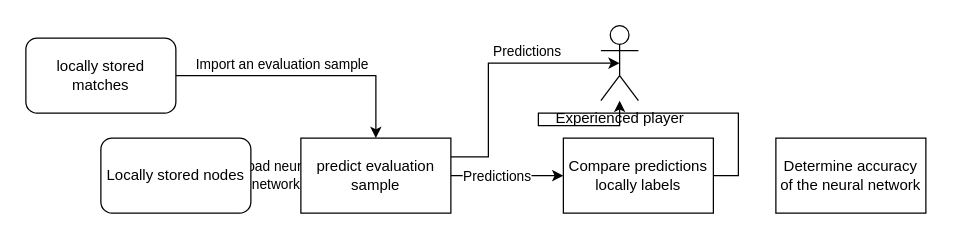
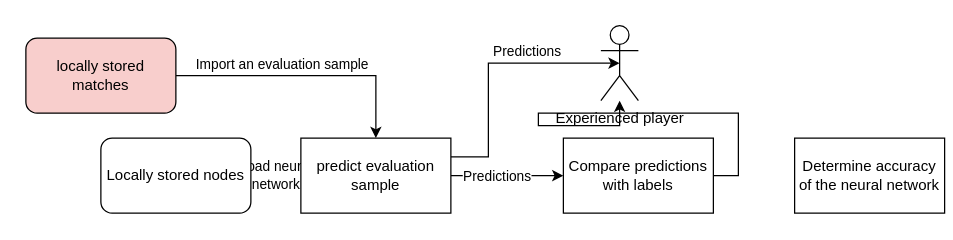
- <mxCell id="11" value="locally stored matches" style="rounded=1;whiteSpace=wrap;html=1;" vertex="1" parent="1"><mxGeometry x="20" y="30" width="120" height="60" as="geometry" /></mxCell>
+ <mxCell id="11" value="locally stored matches" style="rounded=1;whiteSpace=wrap;html=1;fillColor=#f8cecc;" vertex="1" parent="1"><mxGeometry x="20" y="30" width="120" height="60" as="geometry" /></mxCell>
- <mxCell id="13" value="Compare predictions locally labels" style="rounded=0;whiteSpace=wrap;html=1;" vertex="1" parent="1"><mxGeometry x="450" y="110" width="120" height="60" as="geometry" /></mxCell>
+ <mxCell id="13" value="Compare predictions with labels" style="rounded=0;whiteSpace=wrap;html=1;" vertex="1" parent="1"><mxGeometry x="450" y="110" width="120" height="60" as="geometry" /></mxCell>
- <mxCell id="15" value="Determine accuracy of the neural network" style="rounded=0;whiteSpace=wrap;html=1;" vertex="1" parent="1"><mxGeometry x="620" y="110" width="120" height="60" as="geometry" /></mxCell>
+ <mxCell id="15" value="Determine accuracy of the neural network" style="rounded=0;whiteSpace=wrap;html=1;" vertex="1" parent="1"><mxGeometry x="635" y="110" width="120" height="60" as="geometry" /></mxCell>
